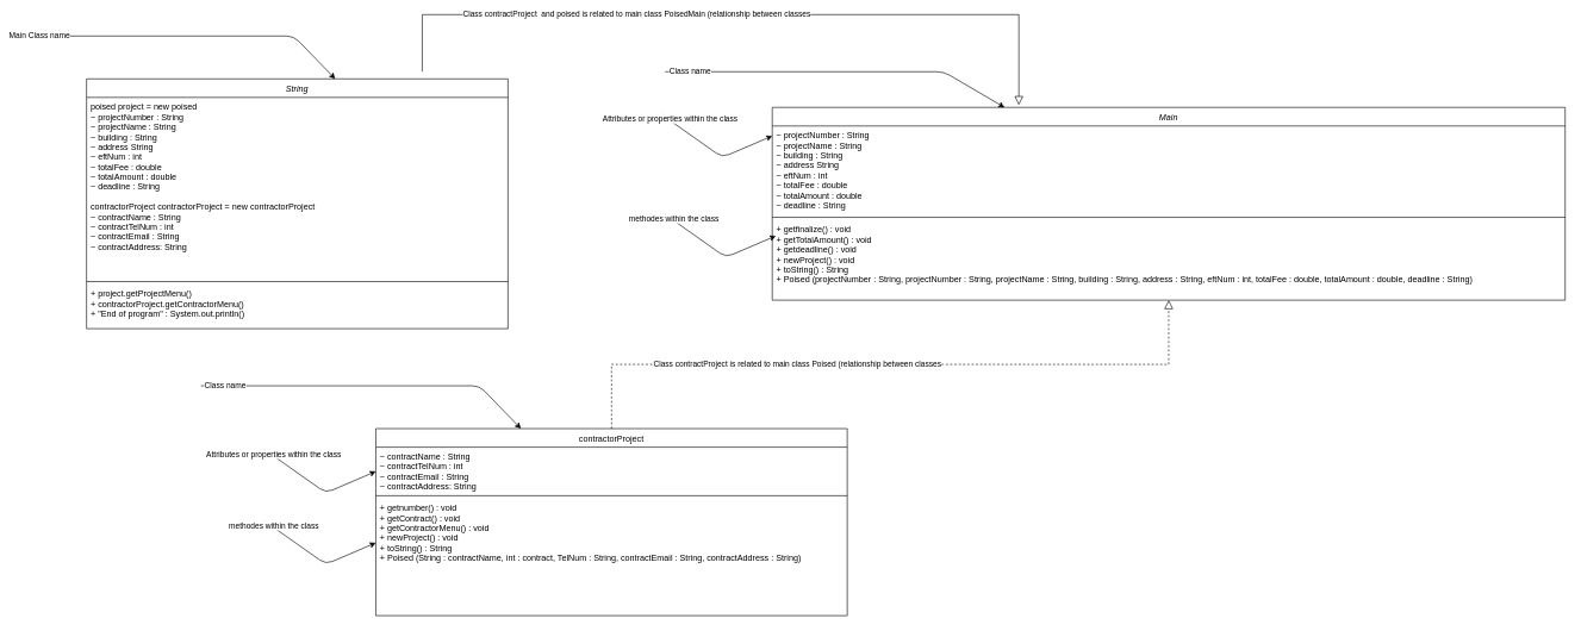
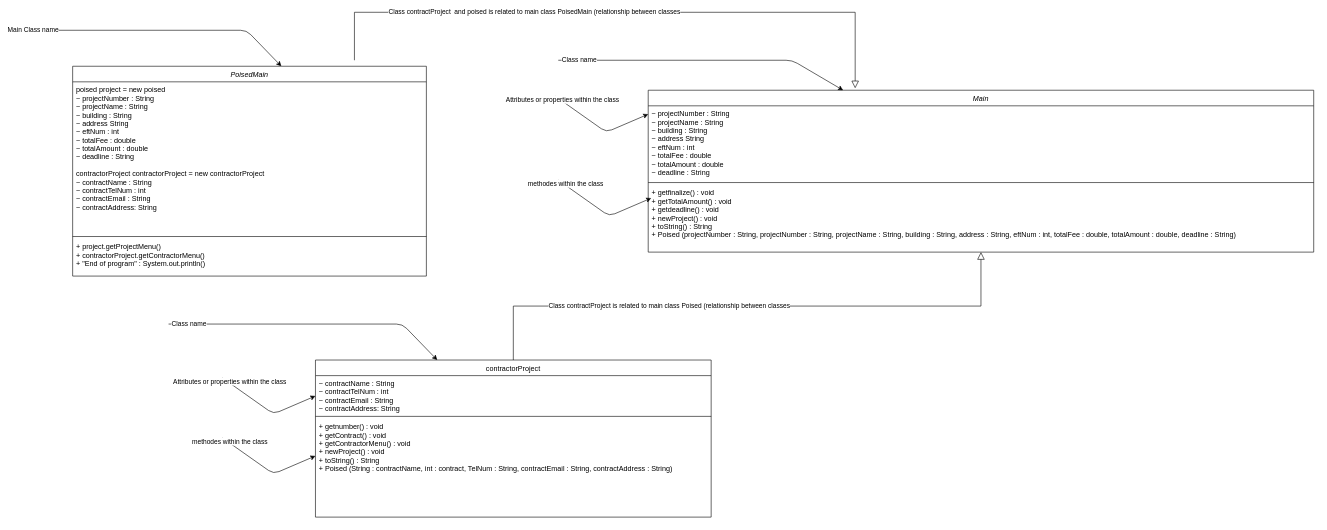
- <mxCell id="24" value="String" style="swimlane;fontStyle=2;align=center;verticalAlign=top;childLayout=stackLayout;horizontal=1;startSize=26;horizontalStack=0;resizeParent=1;resizeLast=0;collapsible=1;marginBottom=0;rounded=0;shadow=0;strokeWidth=1;" vertex="1" parent="1"><mxGeometry x="120" y="110" width="590" height="350" as="geometry"><mxRectangle x="230" y="140" width="160" height="26" as="alternateBounds" /></mxGeometry></mxCell>
+ <mxCell id="24" value="PoisedMain" style="swimlane;fontStyle=2;align=center;verticalAlign=top;childLayout=stackLayout;horizontal=1;startSize=26;horizontalStack=0;resizeParent=1;resizeLast=0;collapsible=1;marginBottom=0;rounded=0;shadow=0;strokeWidth=1;" vertex="1" parent="1"><mxGeometry x="120" y="110" width="590" height="350" as="geometry"><mxRectangle x="230" y="140" width="160" height="26" as="alternateBounds" /></mxGeometry></mxCell>
- <mxCell id="10" value="" style="endArrow=block;endSize=10;endFill=0;shadow=0;strokeWidth=1;rounded=0;edgeStyle=elbowEdgeStyle;elbow=vertical;dashed=1;" parent="1" source="6" target="2" edge="1"><mxGeometry width="160" relative="1" as="geometry"><mxPoint x="100" y="203" as="sourcePoint" /><mxPoint x="100" y="203" as="targetPoint" /></mxGeometry></mxCell>
+ <mxCell id="10" value="" style="endArrow=block;endSize=10;endFill=0;shadow=0;strokeWidth=1;rounded=0;edgeStyle=elbowEdgeStyle;elbow=vertical;" parent="1" source="6" target="2" edge="1"><mxGeometry width="160" relative="1" as="geometry"><mxPoint x="100" y="203" as="sourcePoint" /><mxPoint x="100" y="203" as="targetPoint" /></mxGeometry></mxCell>
